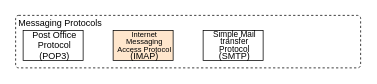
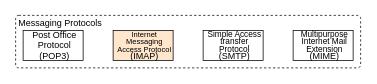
- <mxCell id="5" value="&lt;p style=&quot;line-height: 80%;&quot;&gt;&lt;font style=&quot;font-size: 11px;&quot;&gt;Simple Mail transfer Protocol&lt;/font&gt; (SMTP)&lt;/p&gt;" style="rounded=0;whiteSpace=wrap;html=1;spacingBottom=0;spacingLeft=4;" vertex="1" parent="1"><mxGeometry x="270" y="40" width="80" height="40" as="geometry" /></mxCell>
+ <mxCell id="5" value="&lt;p style=&quot;line-height: 80%;&quot;&gt;&lt;font style=&quot;font-size: 11px;&quot;&gt;Simple Access transfer Protocol&lt;/font&gt; (SMTP)&lt;/p&gt;" style="rounded=0;whiteSpace=wrap;html=1;spacingBottom=0;spacingLeft=4;" vertex="1" parent="1"><mxGeometry x="270" y="40" width="80" height="40" as="geometry" /></mxCell>
+ <mxCell id="6" value="&lt;p style=&quot;line-height: 80%;&quot;&gt;&lt;font style=&quot;font-size: 11px;&quot;&gt;Multipurpose Internet Mail Extension&lt;/font&gt; (MIME)&lt;/p&gt;" style="rounded=0;whiteSpace=wrap;html=1;spacingBottom=0;spacingLeft=4;" vertex="1" parent="1"><mxGeometry x="390" y="40" width="80" height="40" as="geometry" /></mxCell>
